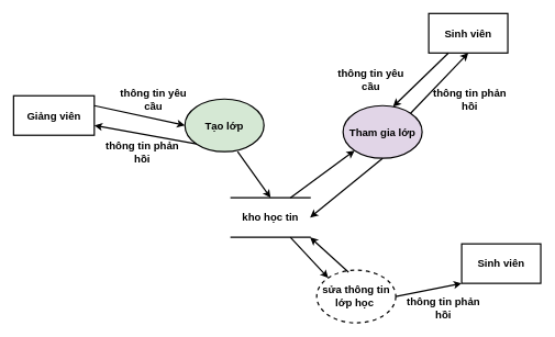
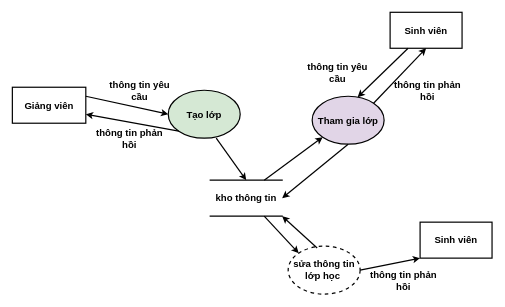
- <mxCell id="4" value="kho học tin" style="shape=partialRectangle;whiteSpace=wrap;html=1;left=0;right=0;fillColor=none;fontSize=16;fontStyle=1;strokeWidth=2;" parent="1" vertex="1"><mxGeometry x="350" y="300" width="120" height="60" as="geometry" /></mxCell>
+ <mxCell id="4" value="kho thông tin" style="shape=partialRectangle;whiteSpace=wrap;html=1;left=0;right=0;fillColor=none;fontSize=16;fontStyle=1;strokeWidth=2;" parent="1" vertex="1"><mxGeometry x="350" y="300" width="120" height="60" as="geometry" /></mxCell>
